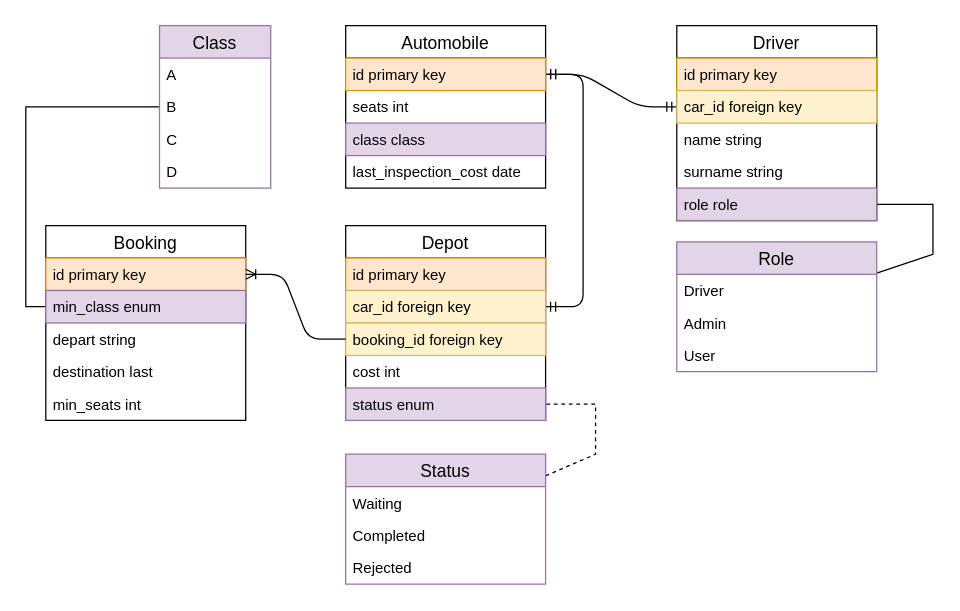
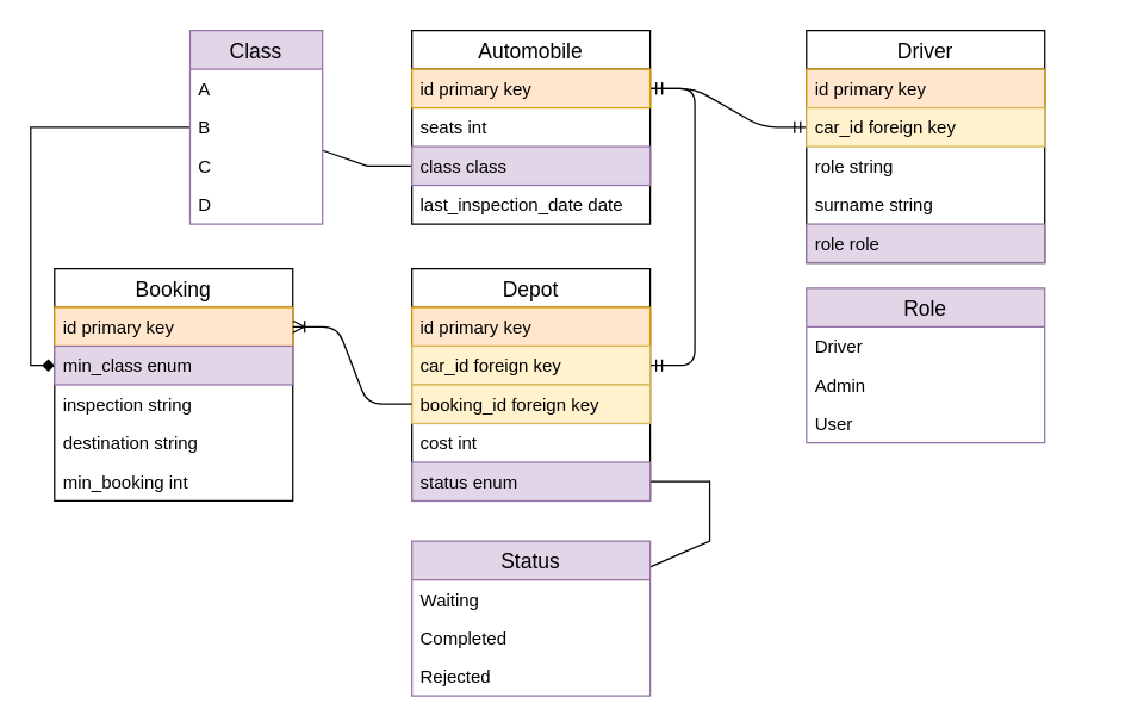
+ <mxCell id="5" value="" style="endArrow=none;html=1;rounded=0;" parent="1" source="35" target="11" edge="1"><mxGeometry relative="1" as="geometry"><mxPoint x="256" y="230" as="sourcePoint" /><mxPoint x="416" y="230" as="targetPoint" /><Array as="points"><mxPoint x="246" y="111" /></Array></mxGeometry></mxCell>
- <mxCell id="16" value="name string" style="text;strokeColor=none;fillColor=none;spacingLeft=4;spacingRight=4;overflow=hidden;rotatable=0;points=[[0,0.5],[1,0.5]];portConstraint=eastwest;fontSize=12;" parent="13" vertex="1"><mxGeometry y="78" width="160" height="26" as="geometry" /></mxCell>
+ <mxCell id="16" value="role string" style="text;strokeColor=none;fillColor=none;spacingLeft=4;spacingRight=4;overflow=hidden;rotatable=0;points=[[0,0.5],[1,0.5]];portConstraint=eastwest;fontSize=12;" parent="13" vertex="1"><mxGeometry y="78" width="160" height="26" as="geometry" /></mxCell>
- <mxCell id="12" value="last_inspection_cost date" style="text;strokeColor=none;fillColor=none;spacingLeft=4;spacingRight=4;overflow=hidden;rotatable=0;points=[[0,0.5],[1,0.5]];portConstraint=eastwest;fontSize=12;" parent="8" vertex="1"><mxGeometry y="104" width="160" height="26" as="geometry" /></mxCell>
+ <mxCell id="12" value="last_inspection_date date" style="text;strokeColor=none;fillColor=none;spacingLeft=4;spacingRight=4;overflow=hidden;rotatable=0;points=[[0,0.5],[1,0.5]];portConstraint=eastwest;fontSize=12;" parent="8" vertex="1"><mxGeometry y="104" width="160" height="26" as="geometry" /></mxCell>
- <mxCell id="4" value="" style="endArrow=none;html=1;rounded=0;" parent="1" source="31" target="18" edge="1"><mxGeometry relative="1" as="geometry"><mxPoint x="256" y="230" as="sourcePoint" /><mxPoint x="736" y="176" as="targetPoint" /><Array as="points"><mxPoint x="746" y="203" /><mxPoint x="746" y="163" /></Array></mxGeometry></mxCell>
- <mxCell id="7" value="" style="endArrow=none;html=1;rounded=0;" parent="1" source="35" target="27" edge="1"><mxGeometry relative="1" as="geometry"><mxPoint x="327" y="222" as="sourcePoint" /><mxPoint x="487" y="222" as="targetPoint" /><Array as="points"><mxPoint x="20" y="85" /><mxPoint x="20" y="245" /></Array></mxGeometry></mxCell>
+ <mxCell id="7" value="" style="endArrow=diamond;html=1;rounded=0;" parent="1" source="35" target="27" edge="1"><mxGeometry relative="1" as="geometry"><mxPoint x="327" y="222" as="sourcePoint" /><mxPoint x="487" y="222" as="targetPoint" /><Array as="points"><mxPoint x="20" y="85" /><mxPoint x="20" y="245" /></Array></mxGeometry></mxCell>
- <mxCell id="28" value="depart string&#10;" style="text;strokeColor=none;fillColor=none;spacingLeft=4;spacingRight=4;overflow=hidden;rotatable=0;points=[[0,0.5],[1,0.5]];portConstraint=eastwest;fontSize=12;" parent="25" vertex="1"><mxGeometry y="78" width="160" height="26" as="geometry" /></mxCell>
+ <mxCell id="28" value="inspection string&#10;" style="text;strokeColor=none;fillColor=none;spacingLeft=4;spacingRight=4;overflow=hidden;rotatable=0;points=[[0,0.5],[1,0.5]];portConstraint=eastwest;fontSize=12;" parent="25" vertex="1"><mxGeometry y="78" width="160" height="26" as="geometry" /></mxCell>
- <mxCell id="29" value="destination last&#10;" style="text;strokeColor=none;fillColor=none;spacingLeft=4;spacingRight=4;overflow=hidden;rotatable=0;points=[[0,0.5],[1,0.5]];portConstraint=eastwest;fontSize=12;" parent="25" vertex="1"><mxGeometry y="104" width="160" height="26" as="geometry" /></mxCell>
+ <mxCell id="29" value="destination string&#10;" style="text;strokeColor=none;fillColor=none;spacingLeft=4;spacingRight=4;overflow=hidden;rotatable=0;points=[[0,0.5],[1,0.5]];portConstraint=eastwest;fontSize=12;" parent="25" vertex="1"><mxGeometry y="104" width="160" height="26" as="geometry" /></mxCell>
- <mxCell id="30" value="min_seats int" style="text;strokeColor=none;fillColor=none;spacingLeft=4;spacingRight=4;overflow=hidden;rotatable=0;points=[[0,0.5],[1,0.5]];portConstraint=eastwest;fontSize=12;" parent="25" vertex="1"><mxGeometry y="130" width="160" height="26" as="geometry" /></mxCell>
+ <mxCell id="30" value="min_booking int" style="text;strokeColor=none;fillColor=none;spacingLeft=4;spacingRight=4;overflow=hidden;rotatable=0;points=[[0,0.5],[1,0.5]];portConstraint=eastwest;fontSize=12;" parent="25" vertex="1"><mxGeometry y="130" width="160" height="26" as="geometry" /></mxCell>
- <mxCell id="6" value="" style="endArrow=none;html=1;rounded=0;dashed=1;" parent="1" source="41" target="24" edge="1"><mxGeometry relative="1" as="geometry"><mxPoint x="256" y="230" as="sourcePoint" /><mxPoint x="416" y="230" as="targetPoint" /><Array as="points"><mxPoint x="476" y="363" /><mxPoint x="476" y="323" /></Array></mxGeometry></mxCell>
+ <mxCell id="6" value="" style="endArrow=none;html=1;rounded=0;" parent="1" source="41" target="24" edge="1"><mxGeometry relative="1" as="geometry"><mxPoint x="256" y="230" as="sourcePoint" /><mxPoint x="416" y="230" as="targetPoint" /><Array as="points"><mxPoint x="476" y="363" /><mxPoint x="476" y="323" /></Array></mxGeometry></mxCell>
